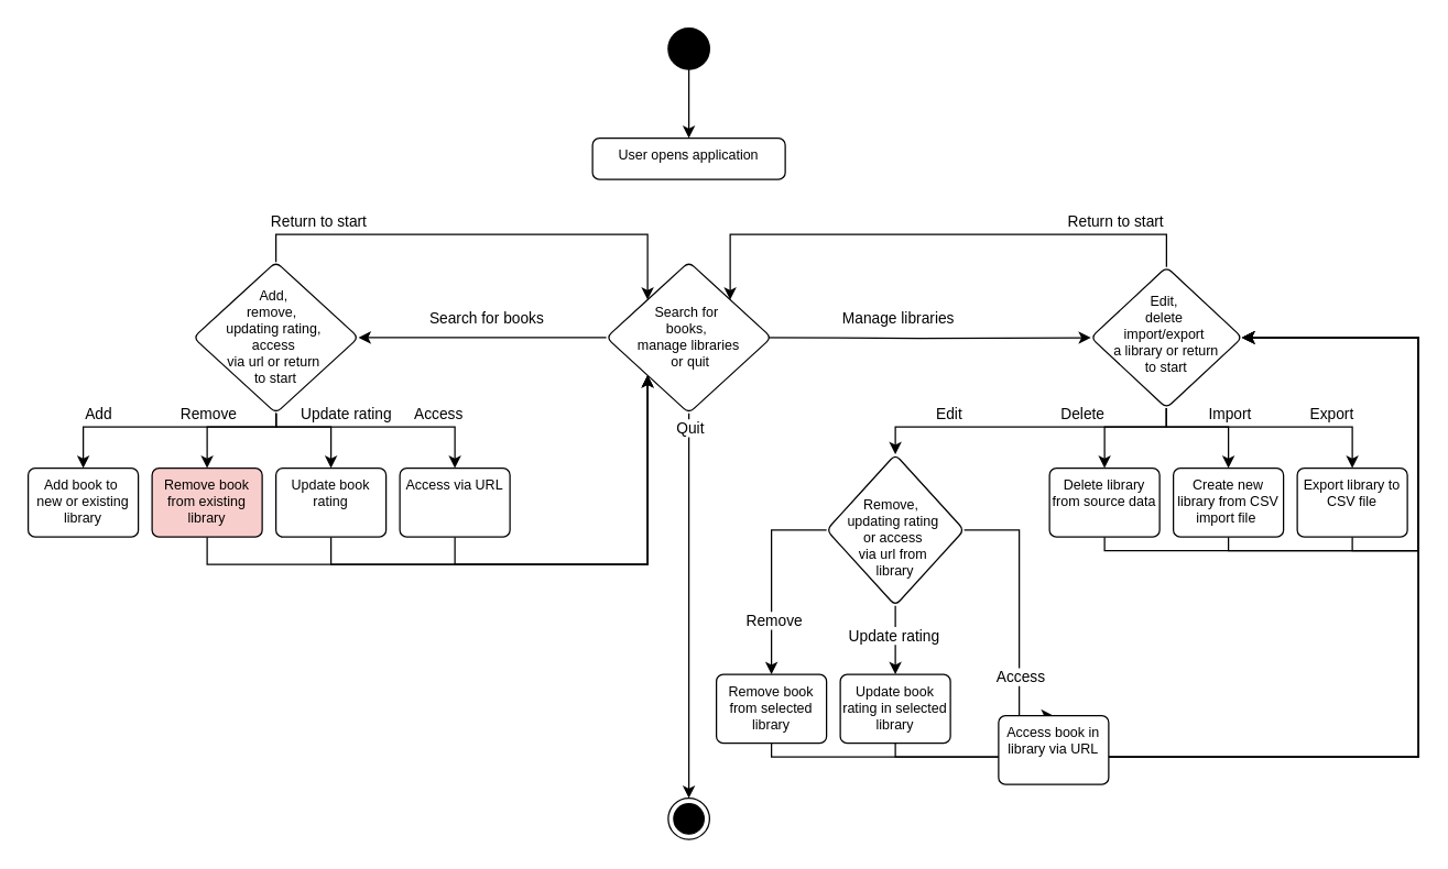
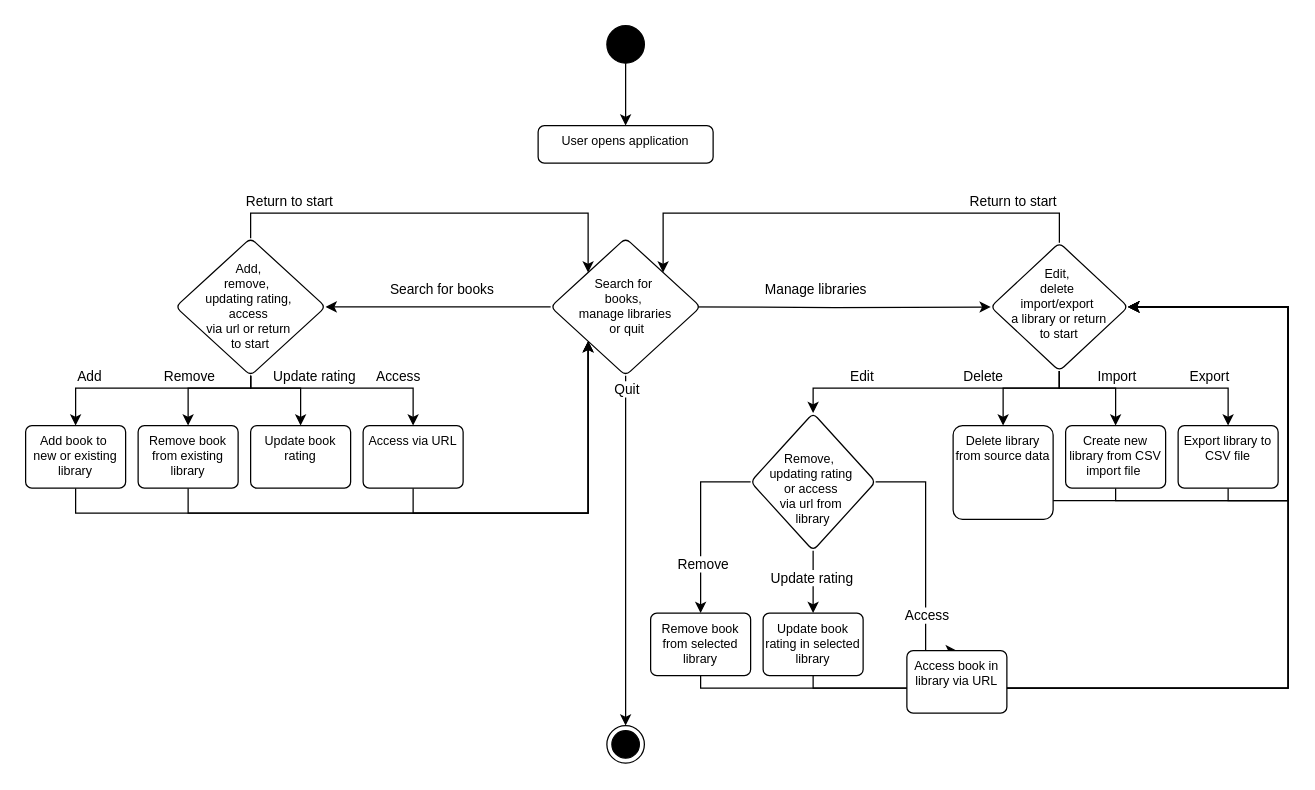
- <mxCell id="27" value="Remove book from existing library" style="whiteSpace=wrap;html=1;fontSize=10;verticalAlign=top;rounded=1;arcSize=10;dashed=0;fillColor=#f8cecc;" vertex="1" parent="1"><mxGeometry x="110" y="340" width="80" height="50" as="geometry" /></mxCell>
+ <mxCell id="27" value="Remove book from existing library" style="whiteSpace=wrap;html=1;fontSize=10;verticalAlign=top;rounded=1;arcSize=10;dashed=0;" vertex="1" parent="1"><mxGeometry x="110" y="340" width="80" height="50" as="geometry" /></mxCell>
- <mxCell id="45" value="Delete library from source data" style="whiteSpace=wrap;html=1;fontSize=10;verticalAlign=top;rounded=1;arcSize=10;dashed=0;" vertex="1" parent="1"><mxGeometry x="762" y="340" width="80" height="50" as="geometry" /></mxCell>
+ <mxCell id="45" value="Delete library from source data" style="whiteSpace=wrap;html=1;fontSize=10;verticalAlign=top;rounded=1;arcSize=10;dashed=0;" vertex="1" parent="1"><mxGeometry x="762" y="340" width="80" height="75" as="geometry" /></mxCell>
- <mxCell id="28" style="edgeStyle=orthogonalEdgeStyle;rounded=0;orthogonalLoop=1;jettySize=auto;html=1;entryX=0;entryY=1;entryDx=0;entryDy=0;exitX=0.5;exitY=1;exitDx=0;exitDy=0;" edge="1" parent="1" source="29" target="11"><mxGeometry relative="1" as="geometry"><Array as="points"><mxPoint x="240" y="410" /><mxPoint x="470" y="410" /></Array></mxGeometry></mxCell>
+ <mxCell id="24" style="edgeStyle=orthogonalEdgeStyle;rounded=0;orthogonalLoop=1;jettySize=auto;html=1;entryX=0;entryY=1;entryDx=0;entryDy=0;" edge="1" parent="1" source="25" target="11"><mxGeometry relative="1" as="geometry"><Array as="points"><mxPoint x="60" y="410" /><mxPoint x="470" y="410" /></Array></mxGeometry></mxCell>
